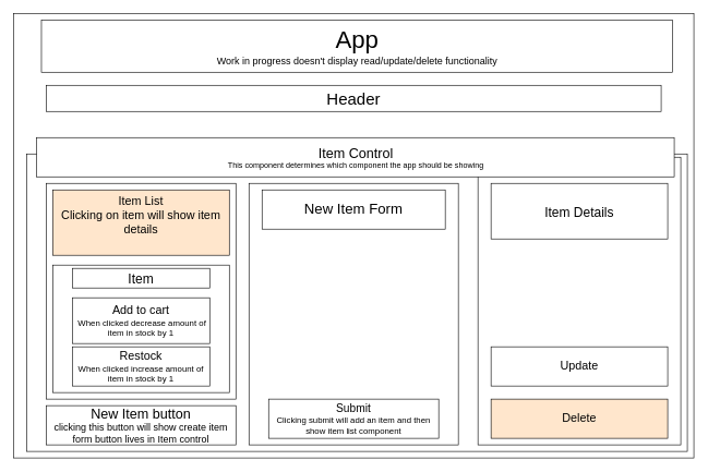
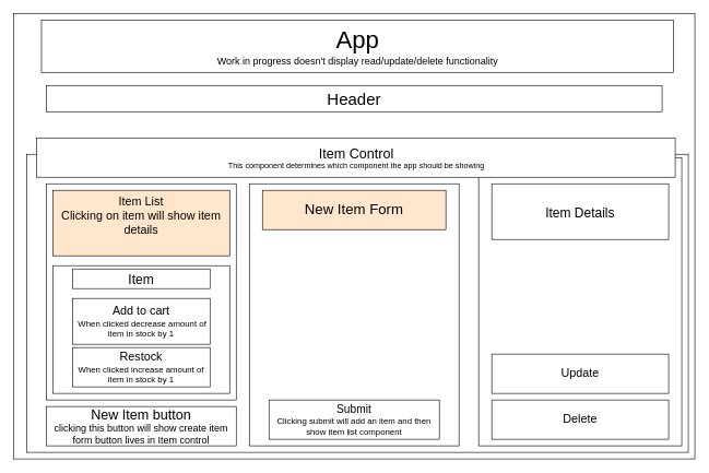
- <mxCell id="11" value="New Item Form" style="rounded=0;whiteSpace=wrap;html=1;fontSize=22;" parent="1" vertex="1"><mxGeometry x="400" y="290" width="280" height="60" as="geometry" /></mxCell>
+ <mxCell id="11" value="New Item Form" style="rounded=0;whiteSpace=wrap;html=1;fontSize=22;fillColor=#ffe6cc;" parent="1" vertex="1"><mxGeometry x="400" y="290" width="280" height="60" as="geometry" /></mxCell>
- <mxCell id="19" value="Update" style="rounded=0;whiteSpace=wrap;html=1;fontSize=18;" vertex="1" parent="1"><mxGeometry x="750" y="530" width="270" height="60" as="geometry" /></mxCell>
+ <mxCell id="19" value="Update" style="rounded=0;whiteSpace=wrap;html=1;fontSize=18;" vertex="1" parent="1"><mxGeometry x="750" y="540" width="270" height="60" as="geometry" /></mxCell>
- <mxCell id="20" value="Delete" style="rounded=0;whiteSpace=wrap;html=1;fontSize=18;fillColor=#ffe6cc;" vertex="1" parent="1"><mxGeometry x="750" y="610" width="270" height="60" as="geometry" /></mxCell>
+ <mxCell id="20" value="Delete" style="rounded=0;whiteSpace=wrap;html=1;fontSize=18;" vertex="1" parent="1"><mxGeometry x="750" y="610" width="270" height="60" as="geometry" /></mxCell>
